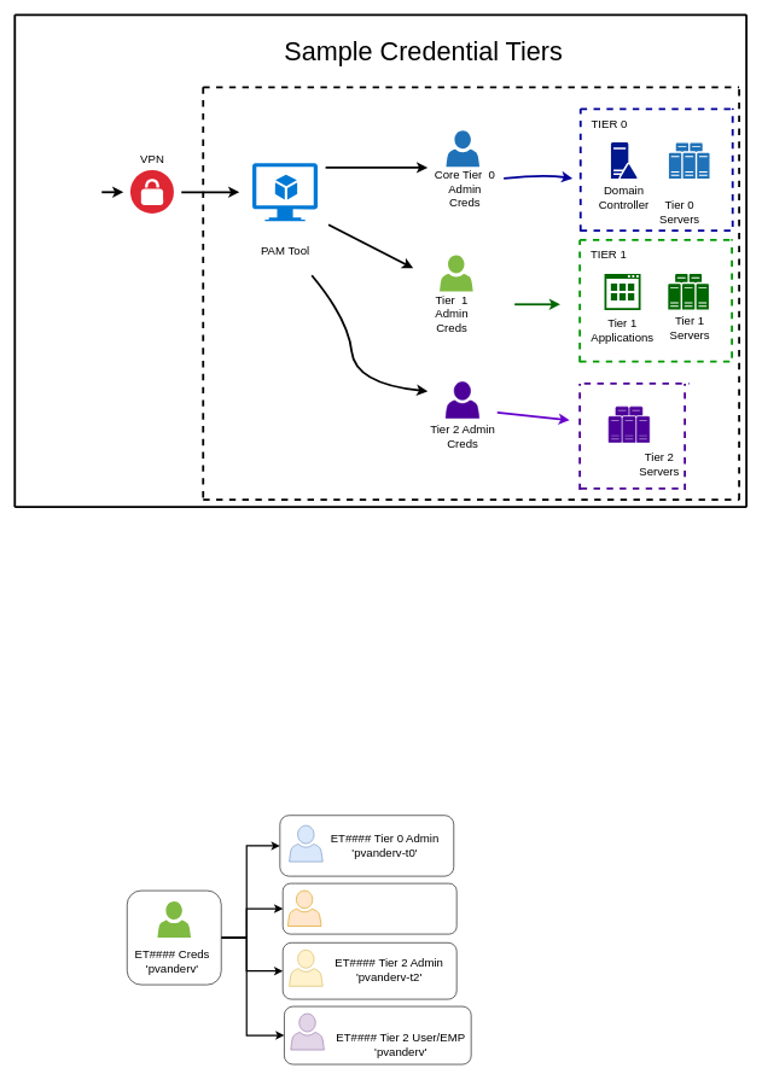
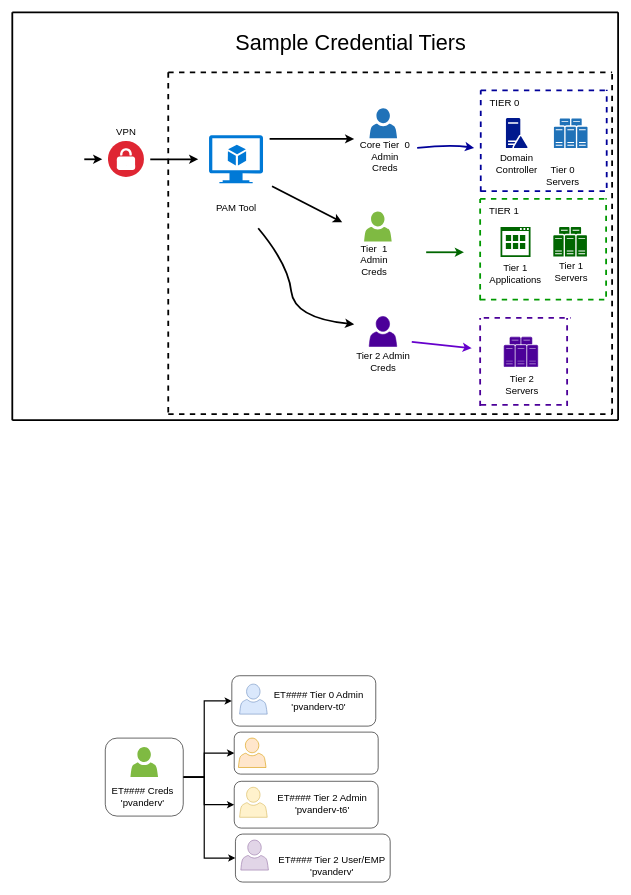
- <mxCell id="50" value="Tier 2 Servers" style="text;html=1;strokeColor=none;fillColor=none;align=center;verticalAlign=middle;whiteSpace=wrap;rounded=0;dashed=1;labelBackgroundColor=#ffffff;fontSize=16;" parent="1" vertex="1"><mxGeometry x="880" y="629.5" width="60" height="20" as="geometry" /></mxCell>
+ <mxCell id="50" value="Tier 2 Servers" style="text;html=1;strokeColor=none;fillColor=none;align=center;verticalAlign=middle;whiteSpace=wrap;rounded=0;dashed=1;labelBackgroundColor=#ffffff;fontSize=16;" parent="1" vertex="1"><mxGeometry x="840" y="629.5" width="60" height="20" as="geometry" /></mxCell>
- <mxCell id="67" value="&lt;div&gt;ET#### Tier 2 Admin&lt;br&gt;&lt;/div&gt;&lt;div&gt;'pvanderv-t2'&lt;br&gt;&lt;/div&gt;" style="text;html=1;strokeColor=none;fillColor=none;align=center;verticalAlign=middle;whiteSpace=wrap;rounded=0;dashed=1;labelBackgroundColor=#ffffff;fontSize=16;" parent="1" vertex="1"><mxGeometry x="456" y="1317" width="162" height="45" as="geometry" /></mxCell>
+ <mxCell id="67" value="&lt;div&gt;ET#### Tier 2 Admin&lt;br&gt;&lt;/div&gt;&lt;div&gt;'pvanderv-t6'&lt;br&gt;&lt;/div&gt;" style="text;html=1;strokeColor=none;fillColor=none;align=center;verticalAlign=middle;whiteSpace=wrap;rounded=0;dashed=1;labelBackgroundColor=#ffffff;fontSize=16;" parent="1" vertex="1"><mxGeometry x="456" y="1317" width="162" height="45" as="geometry" /></mxCell>
